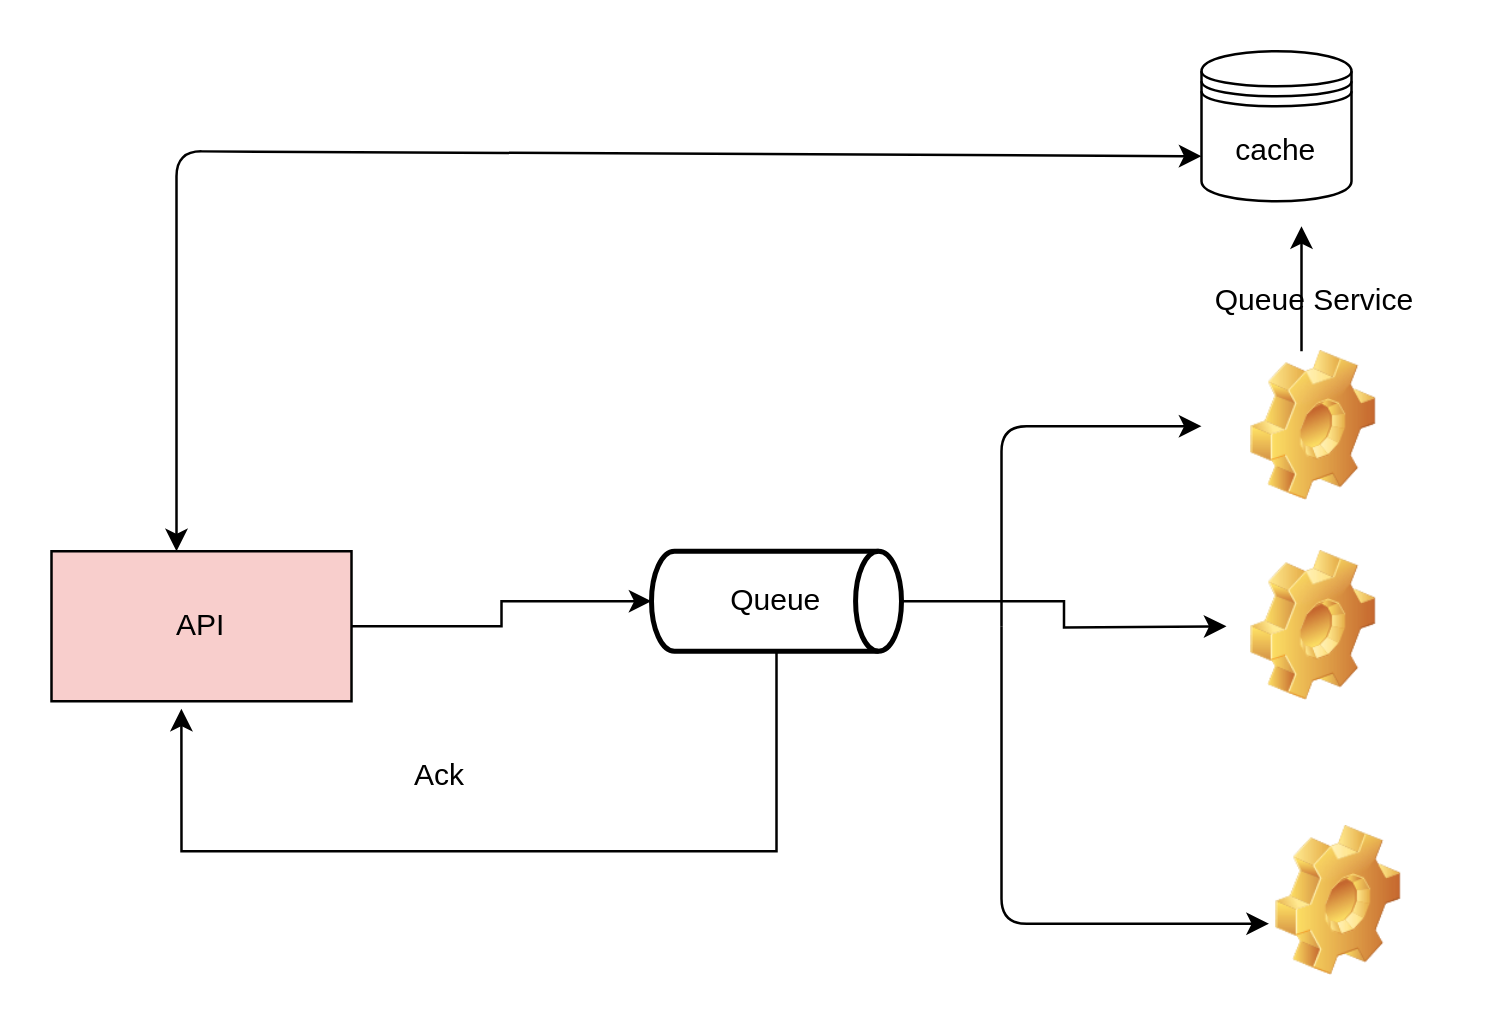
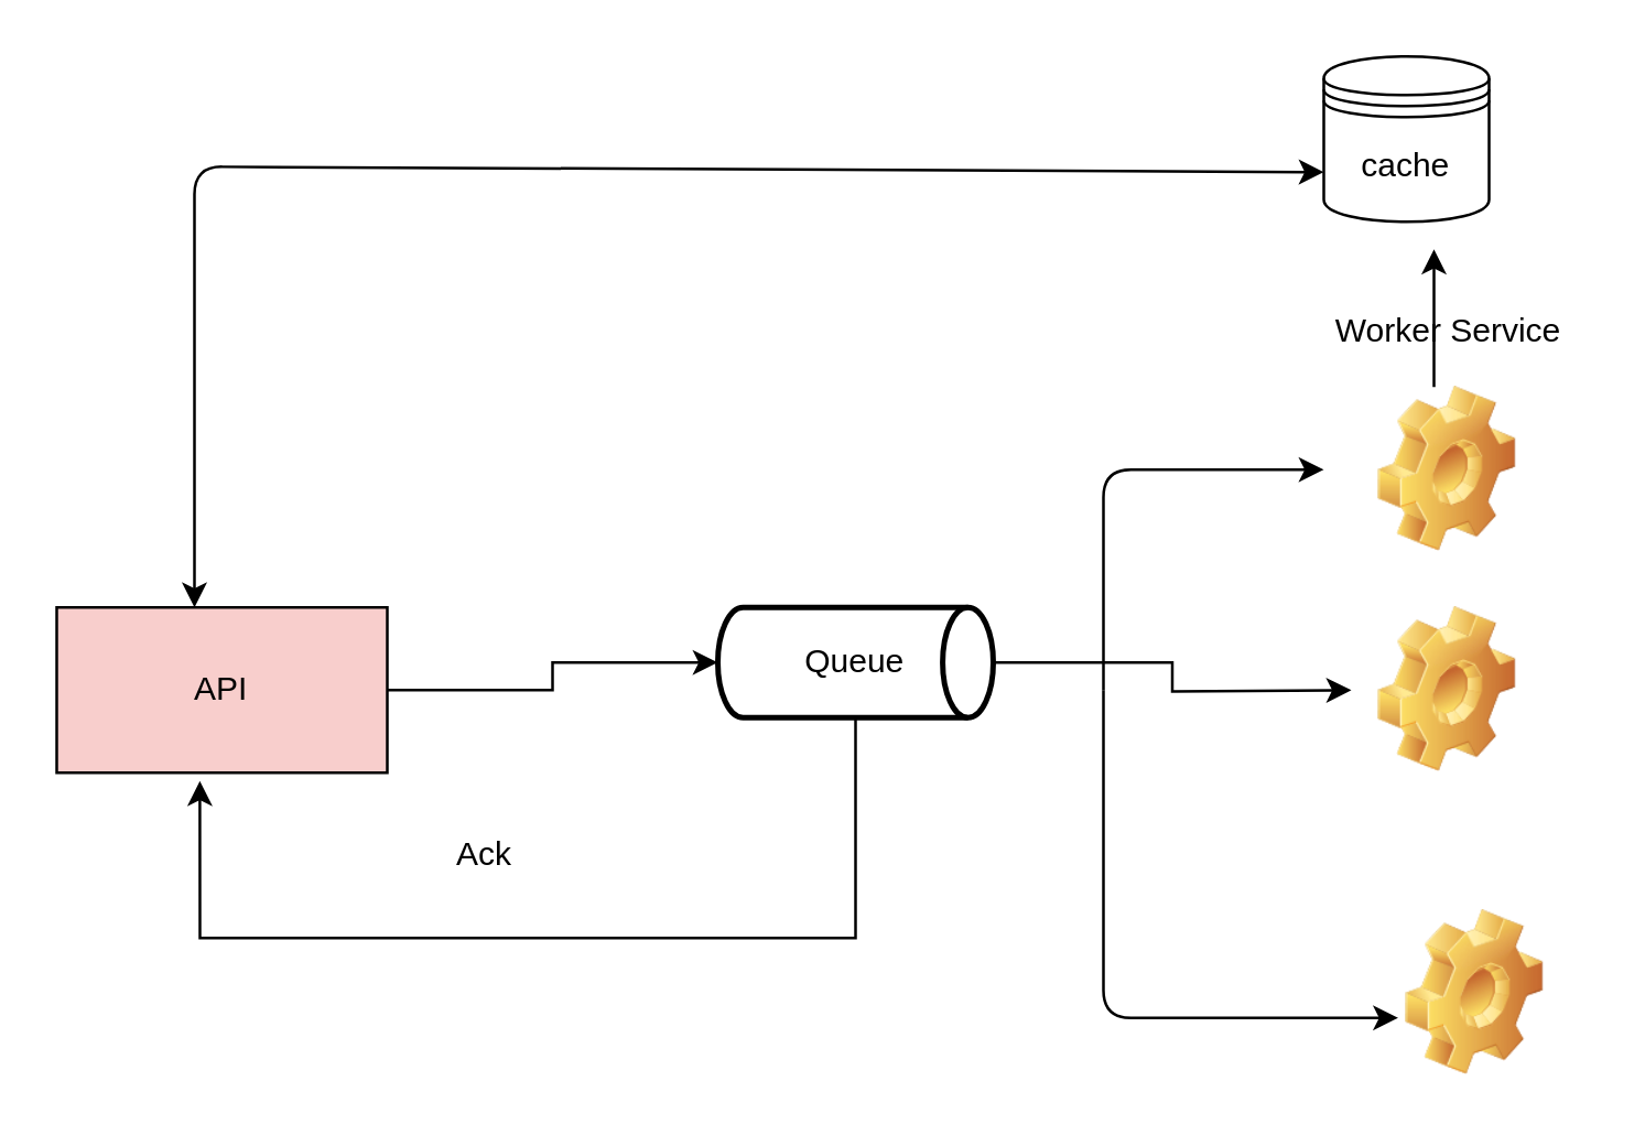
- <mxCell id="10" value="Queue Service" style="text;html=1;align=center;verticalAlign=middle;resizable=0;points=[];autosize=1;strokeColor=none;fillColor=none;" vertex="1" parent="1"><mxGeometry x="475" y="110" width="100" height="20" as="geometry" /></mxCell>
+ <mxCell id="10" value="Worker Service" style="text;html=1;align=center;verticalAlign=middle;resizable=0;points=[];autosize=1;strokeColor=none;fillColor=none;" vertex="1" parent="1"><mxGeometry x="475" y="110" width="100" height="20" as="geometry" /></mxCell>
